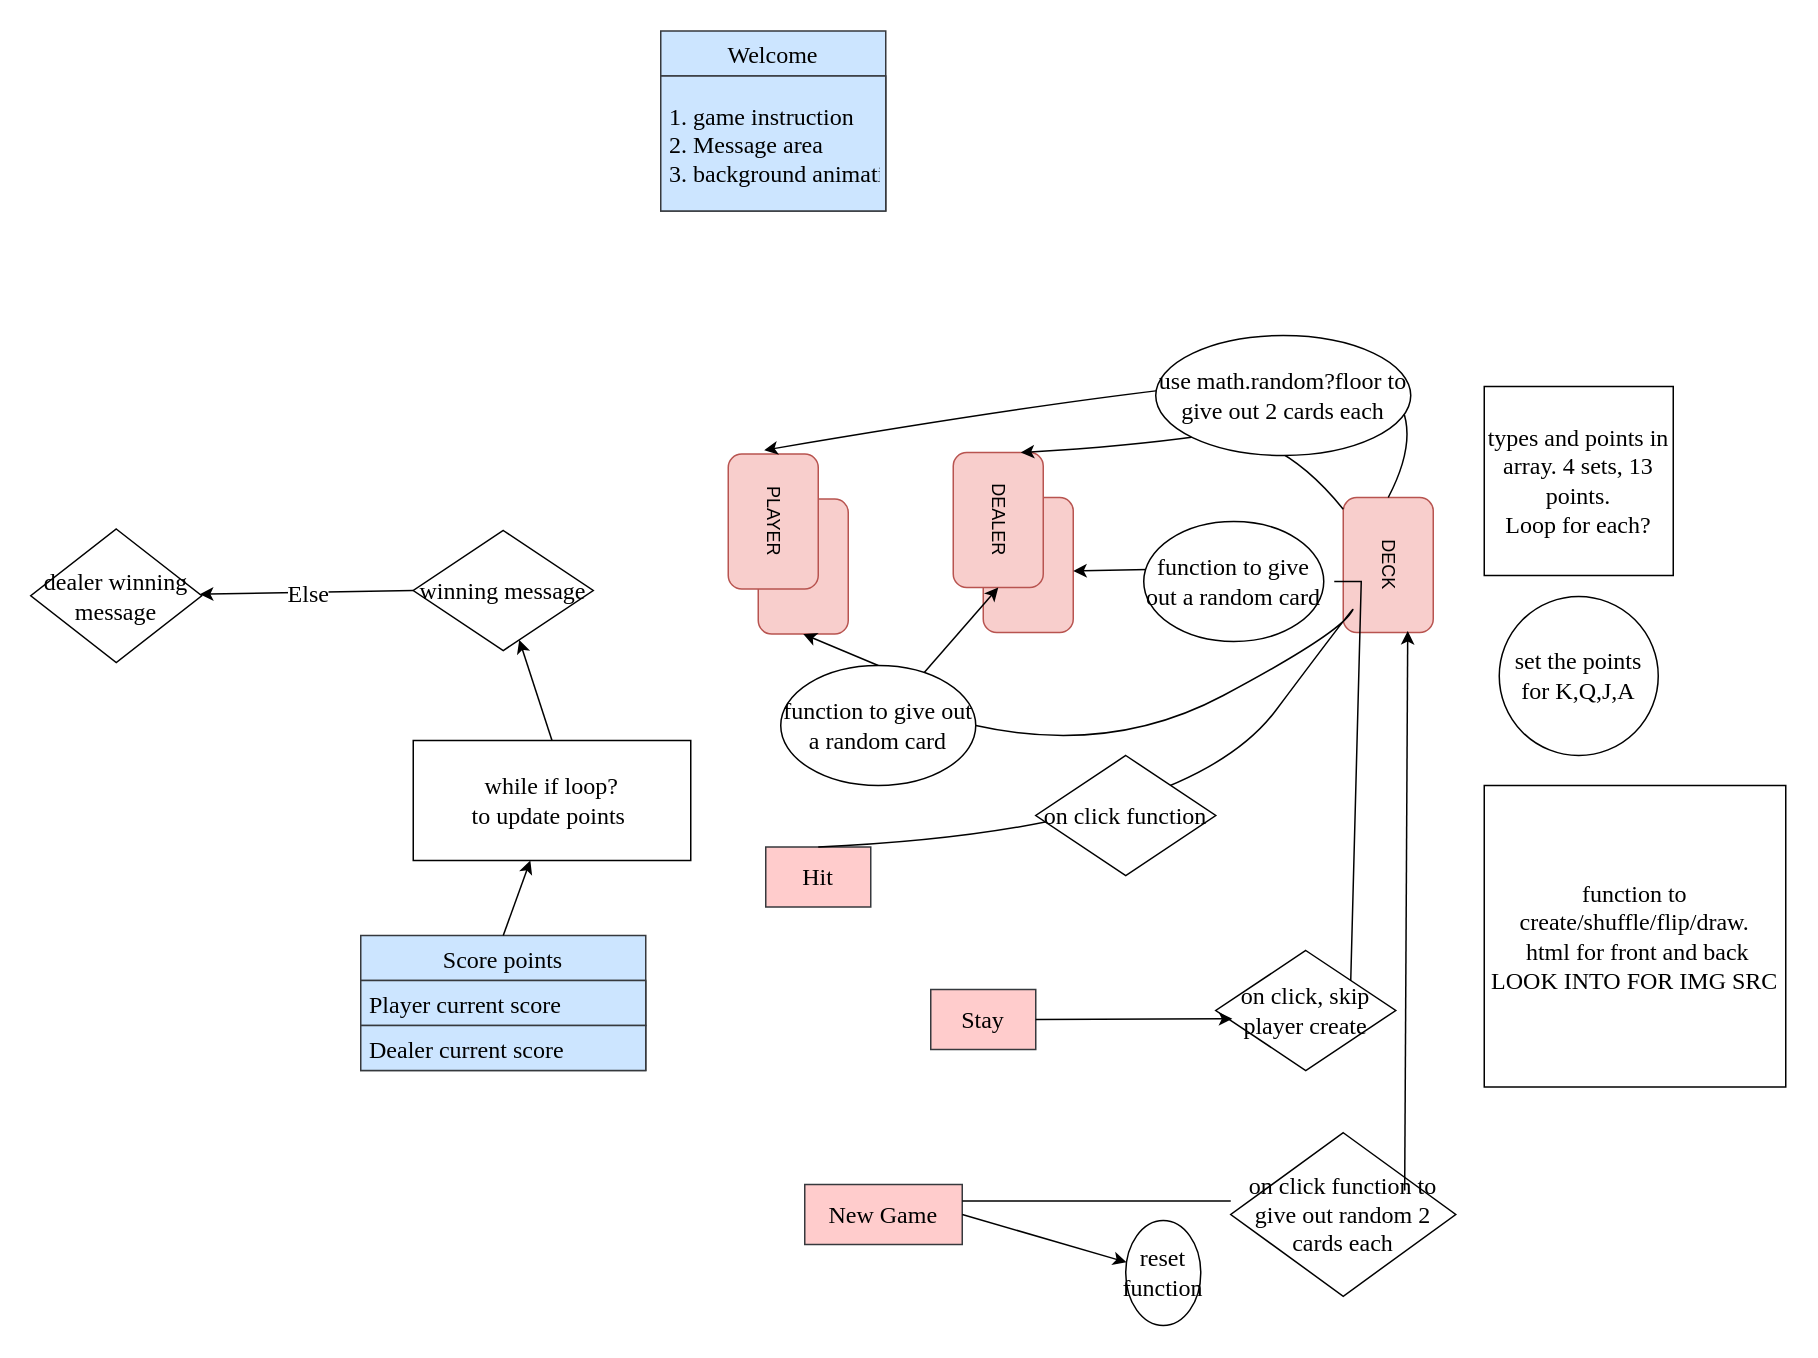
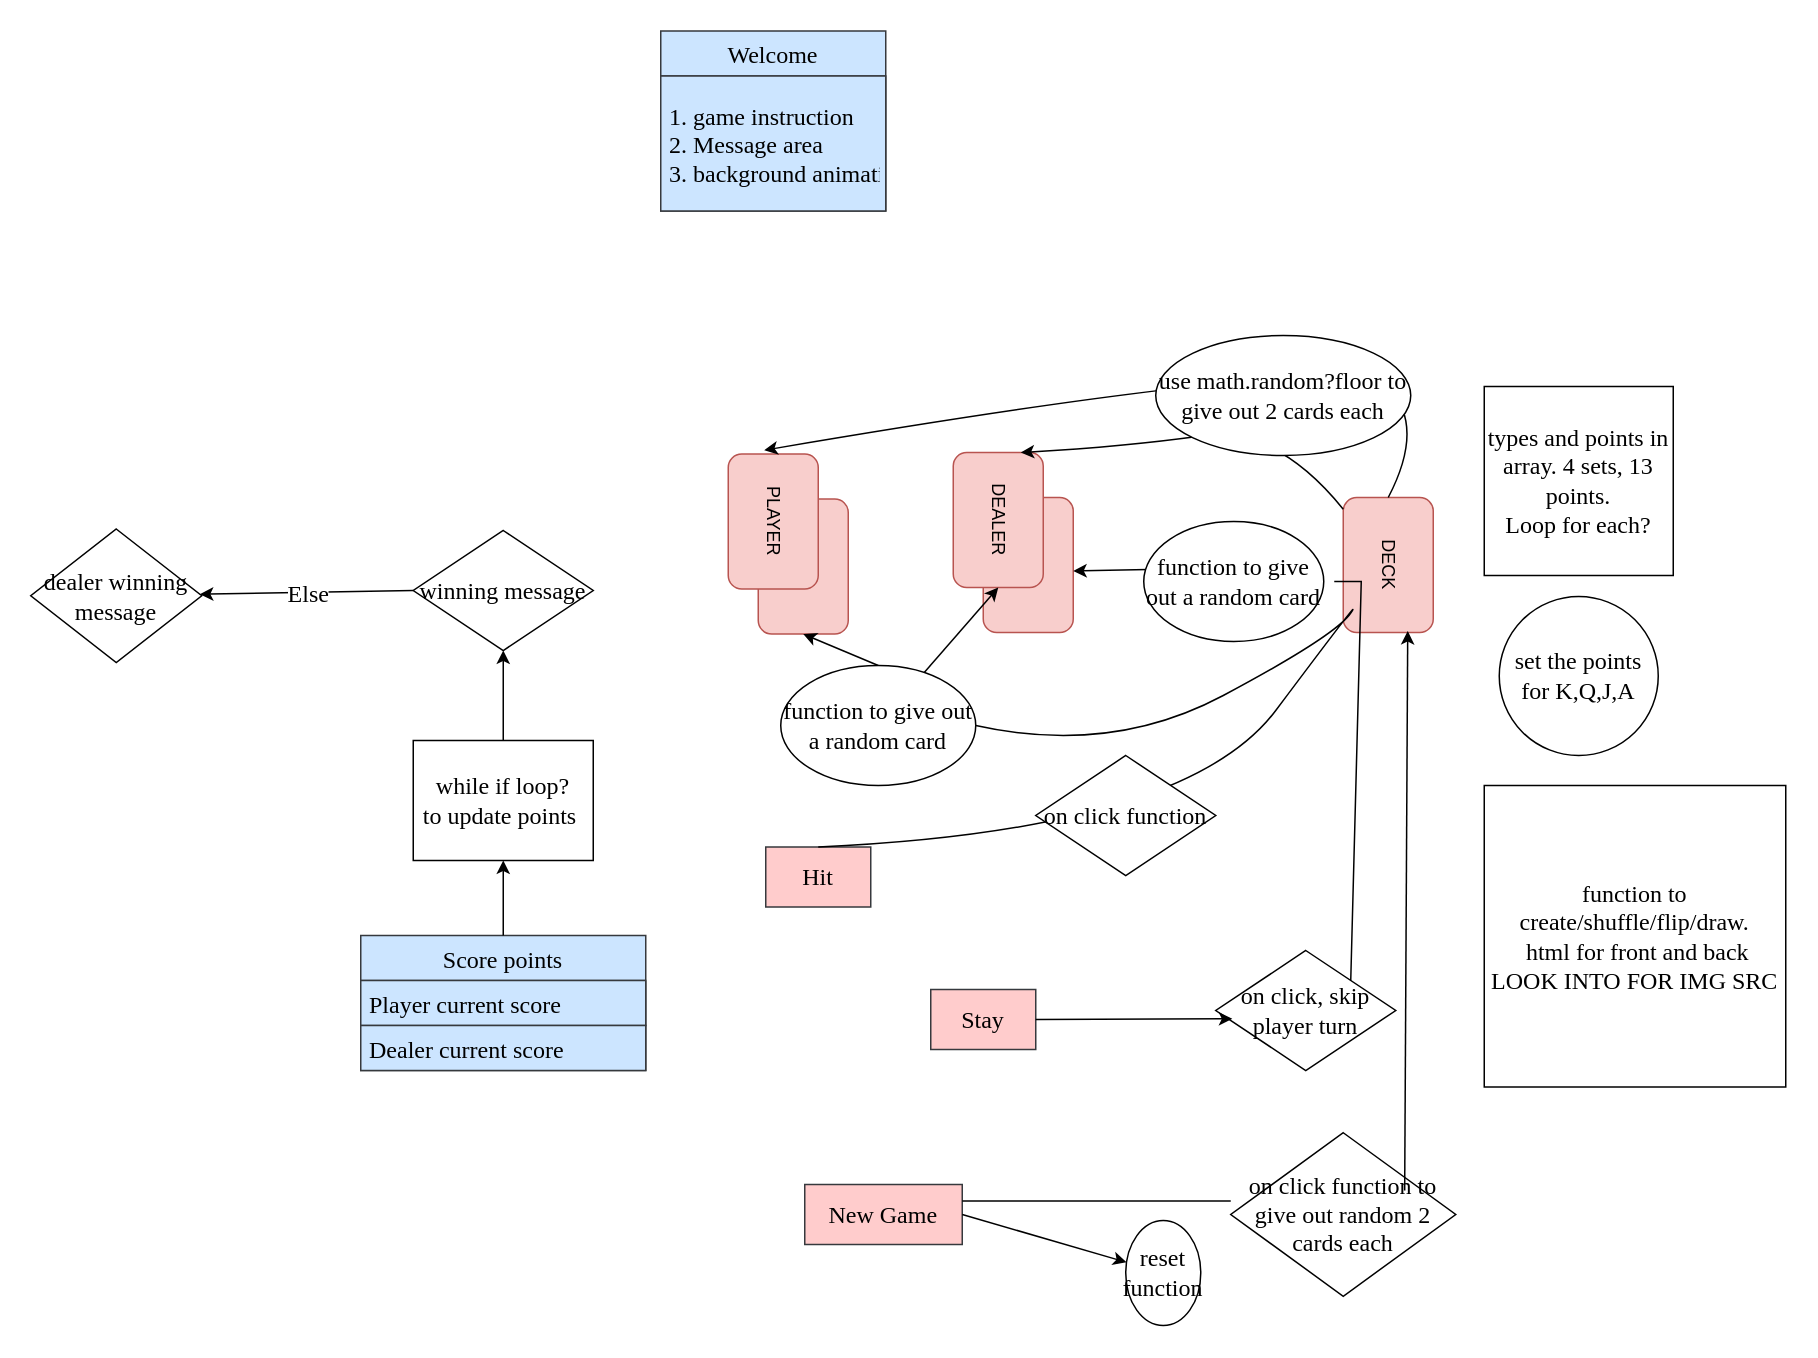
- <mxCell id="28" value="while if loop?&lt;br&gt;to update points&amp;nbsp;" style="whiteSpace=wrap;html=1;aspect=fixed;fontFamily=Comic Sans MS;fontSize=16;fontColor=default;align=center;strokeColor=default;fillColor=default;" parent="1" vertex="1"><mxGeometry x="275" y="493" width="185" height="80" as="geometry" /></mxCell>
+ <mxCell id="28" value="while if loop?&lt;br&gt;to update points&amp;nbsp;" style="whiteSpace=wrap;html=1;aspect=fixed;fontFamily=Comic Sans MS;fontSize=16;fontColor=default;align=center;strokeColor=default;fillColor=default;" parent="1" vertex="1"><mxGeometry x="275" y="493" width="120" height="80" as="geometry" /></mxCell>
- <mxCell id="16" value="on click, skip player create" style="rhombus;whiteSpace=wrap;html=1;fontFamily=Comic Sans MS;fontSize=16;fontColor=default;align=center;strokeColor=default;fillColor=default;" parent="1" vertex="1"><mxGeometry x="810" y="633" width="120" height="80" as="geometry" /></mxCell>
+ <mxCell id="16" value="on click, skip player turn" style="rhombus;whiteSpace=wrap;html=1;fontFamily=Comic Sans MS;fontSize=16;fontColor=default;align=center;strokeColor=default;fillColor=default;" parent="1" vertex="1"><mxGeometry x="810" y="633" width="120" height="80" as="geometry" /></mxCell>
